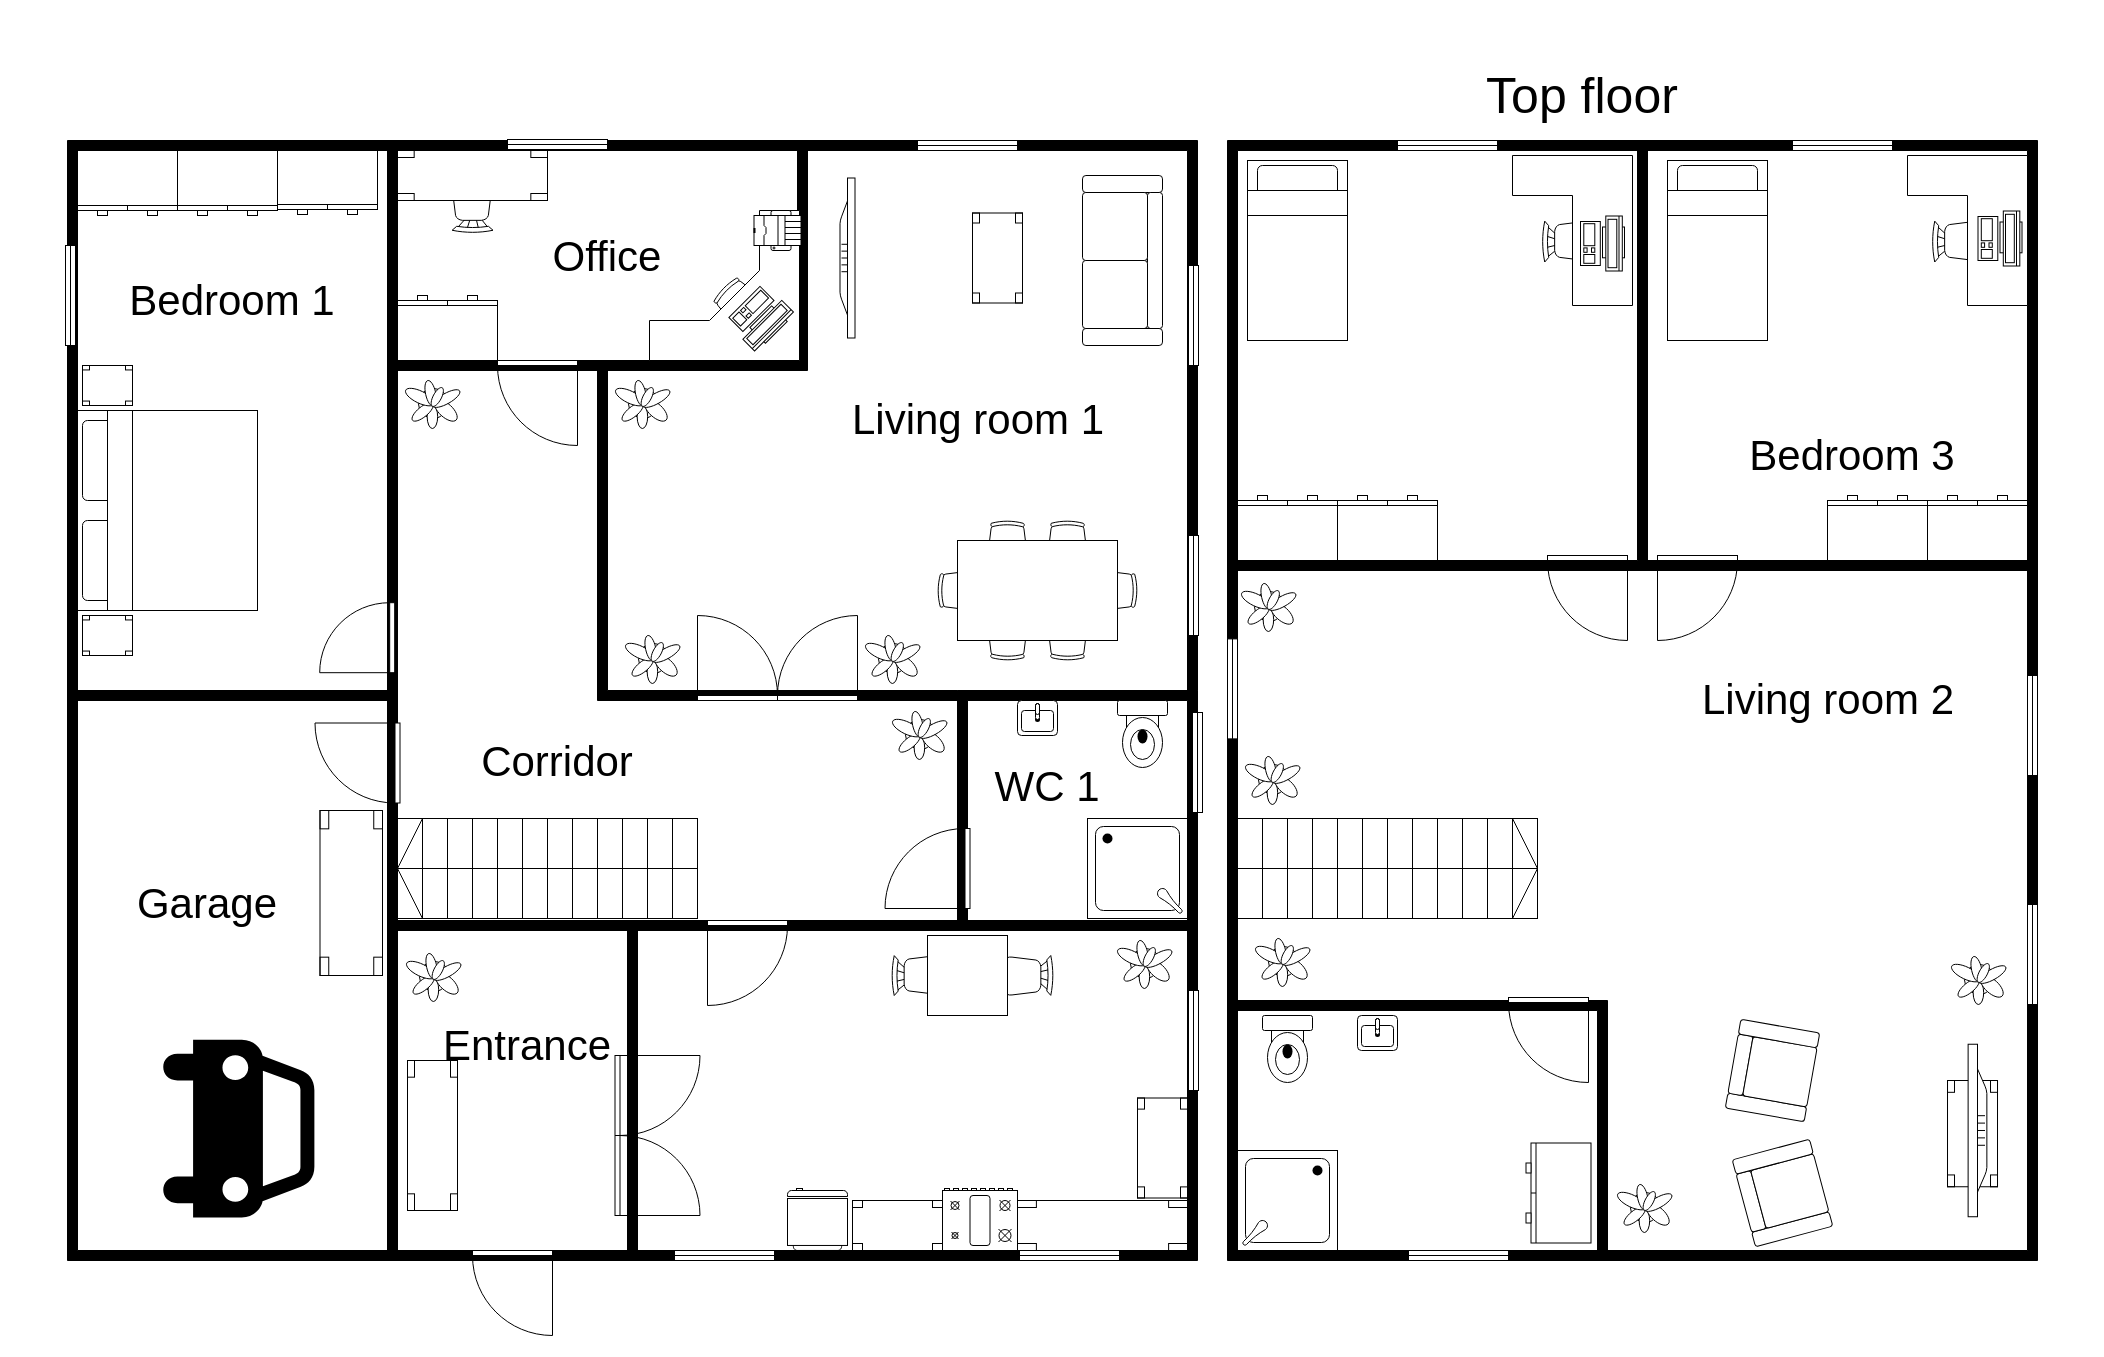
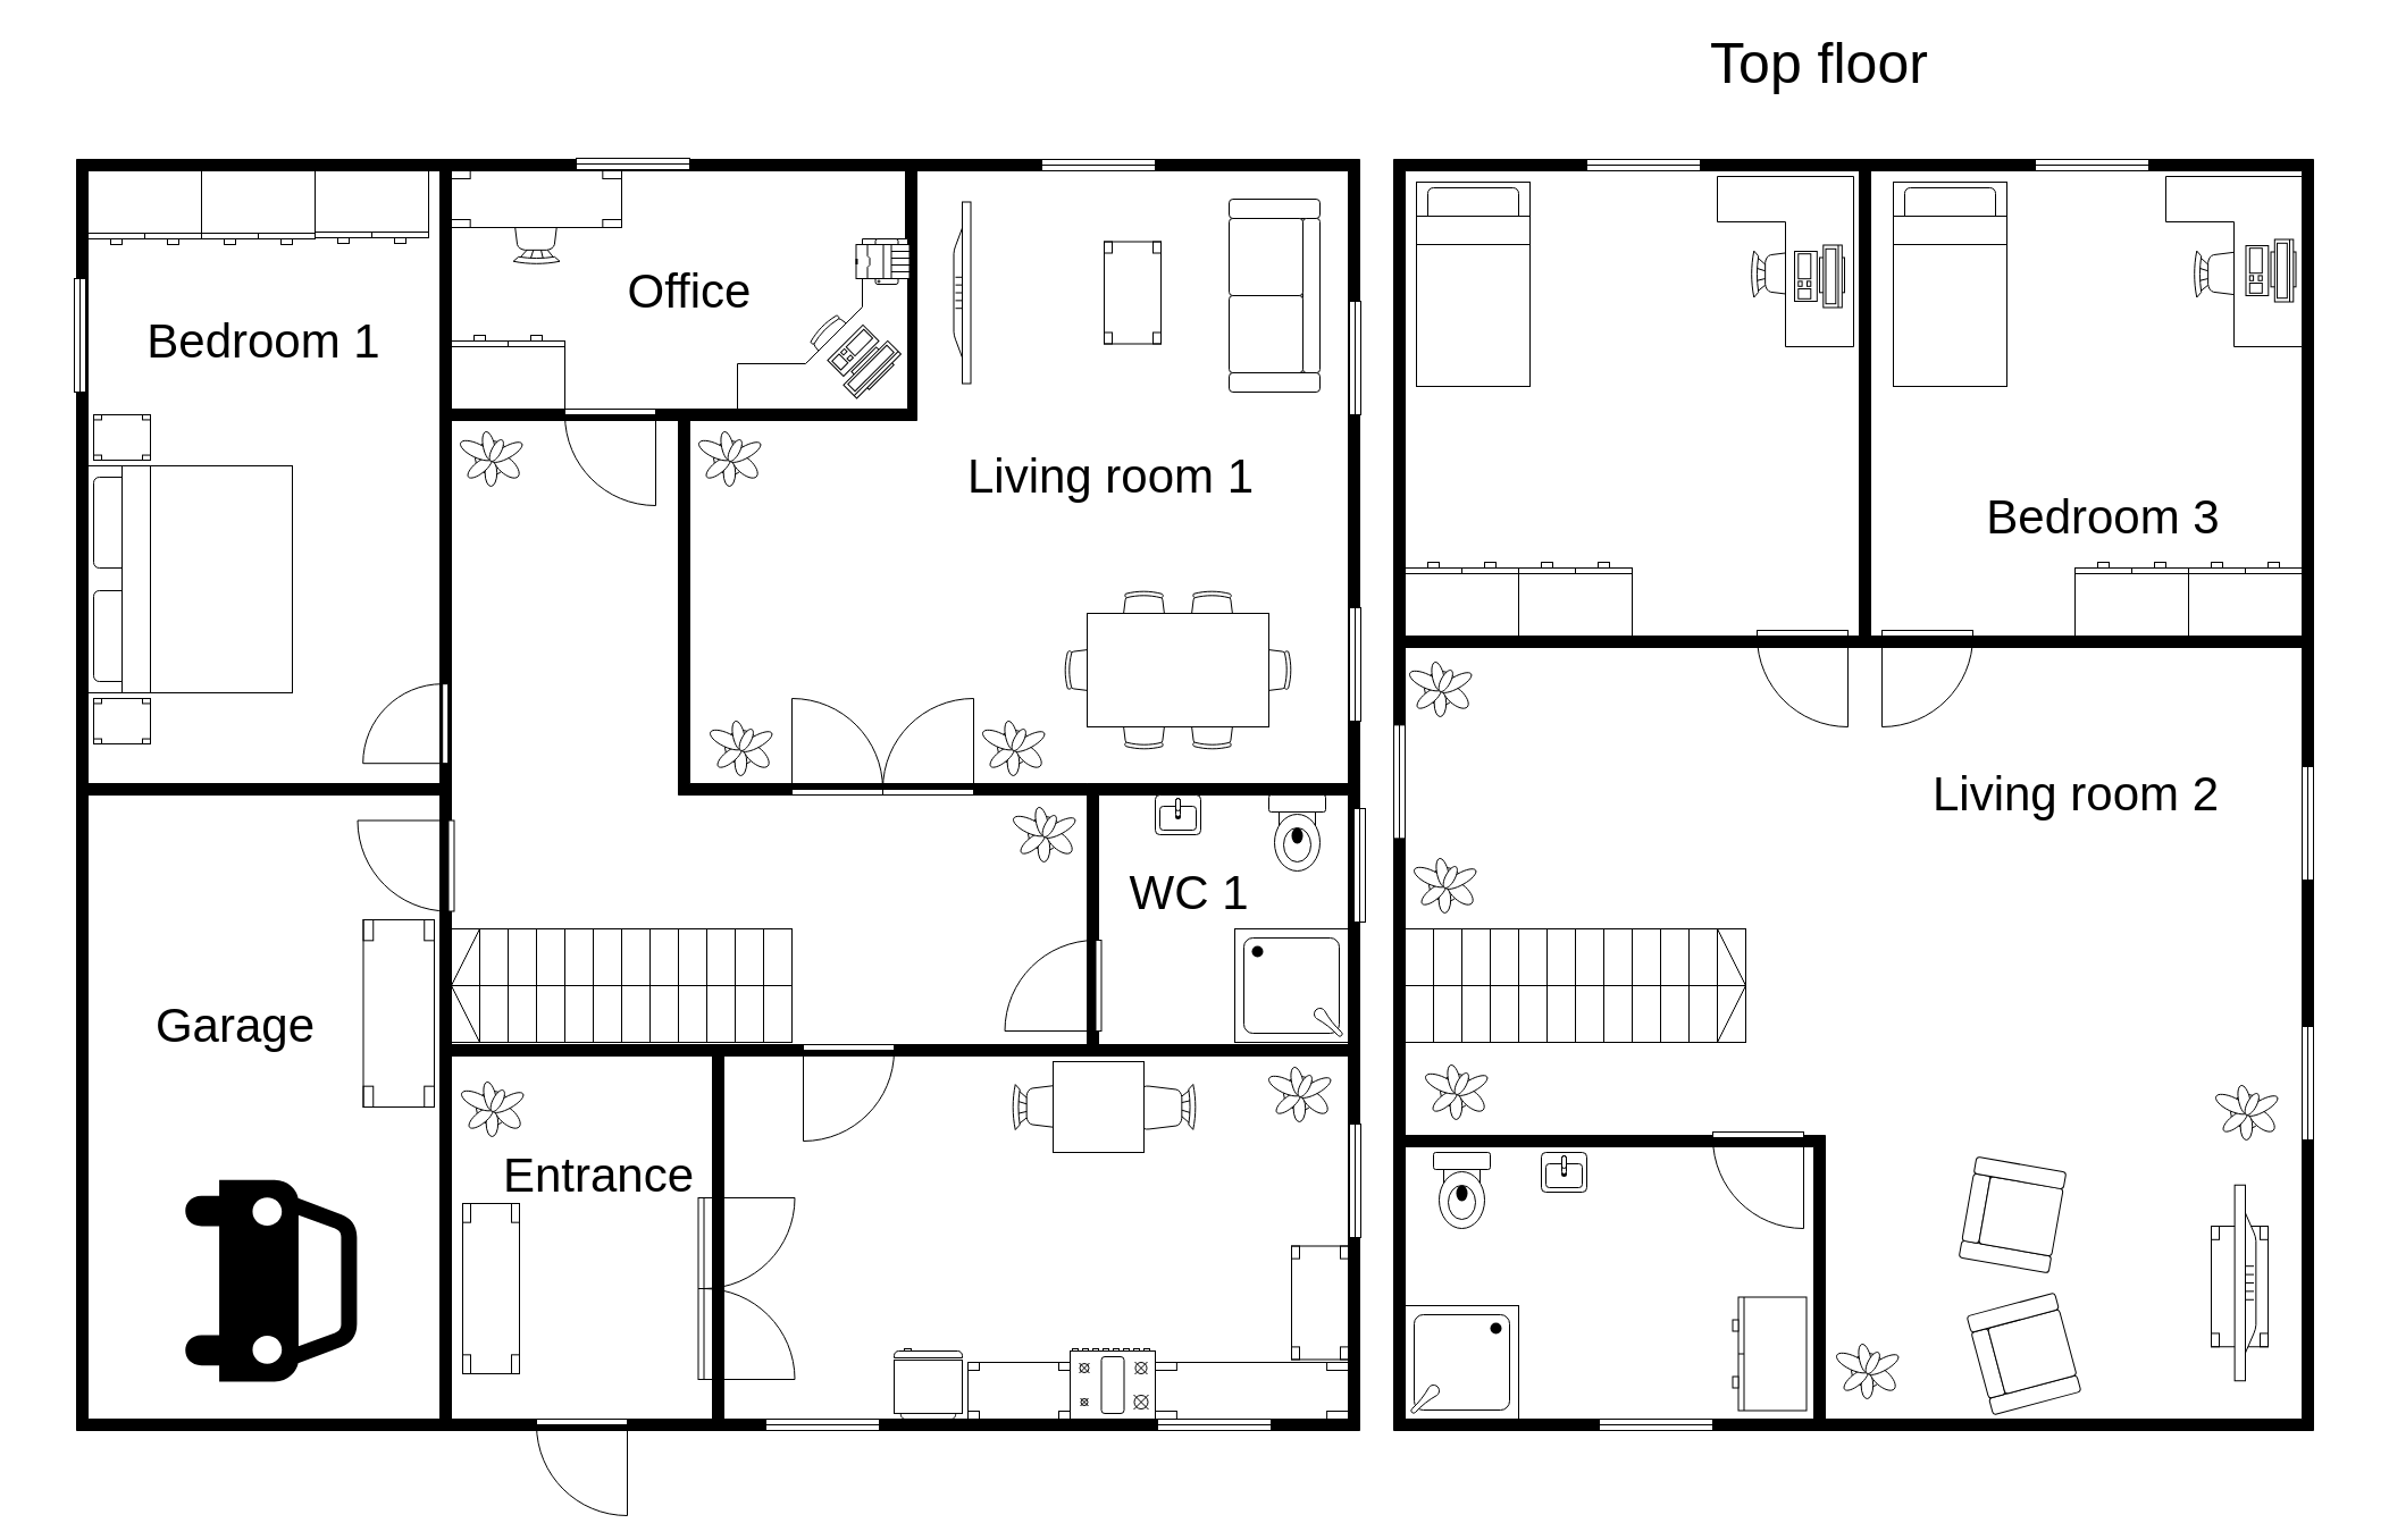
- <mxCell id="68" value="&lt;font style=&quot;font-size: 50px&quot;&gt;Top floor&lt;/font&gt;" style="text;html=1;strokeColor=none;fillColor=none;align=center;verticalAlign=middle;whiteSpace=wrap;rounded=0;" parent="1" vertex="1"><mxGeometry x="1357" y="60" width="450" height="70" as="geometry" /></mxCell>
+ <mxCell id="68" value="&lt;font style=&quot;font-size: 50px&quot;&gt;Top floor&lt;/font&gt;" style="text;html=1;strokeColor=none;fillColor=none;align=center;verticalAlign=middle;whiteSpace=wrap;rounded=0;" parent="1" vertex="1"><mxGeometry x="1377" y="20" width="450" height="70" as="geometry" /></mxCell>
- <mxCell id="118" value="&lt;font style=&quot;font-size: 42px&quot;&gt;Corridor&lt;/font&gt;" style="text;html=1;strokeColor=none;fillColor=none;align=center;verticalAlign=middle;whiteSpace=wrap;rounded=0;fontColor=default;" vertex="1" parent="1"><mxGeometry x="477" y="728.5" width="160" height="67" as="geometry" /></mxCell>
- <mxCell id="117" value="&lt;font style=&quot;font-size: 42px&quot;&gt;Entrance&lt;/font&gt;" style="text;html=1;strokeColor=none;fillColor=none;align=center;verticalAlign=middle;whiteSpace=wrap;rounded=0;fontColor=default;" vertex="1" parent="1"><mxGeometry x="447" y="1012" width="160" height="67" as="geometry" /></mxCell>
+ <mxCell id="117" value="&lt;font style=&quot;font-size: 42px&quot;&gt;Entrance&lt;/font&gt;" style="text;html=1;strokeColor=none;fillColor=none;align=center;verticalAlign=middle;whiteSpace=wrap;rounded=0;fontColor=default;" vertex="1" parent="1"><mxGeometry x="447" y="1002" width="160" height="67" as="geometry" /></mxCell>
